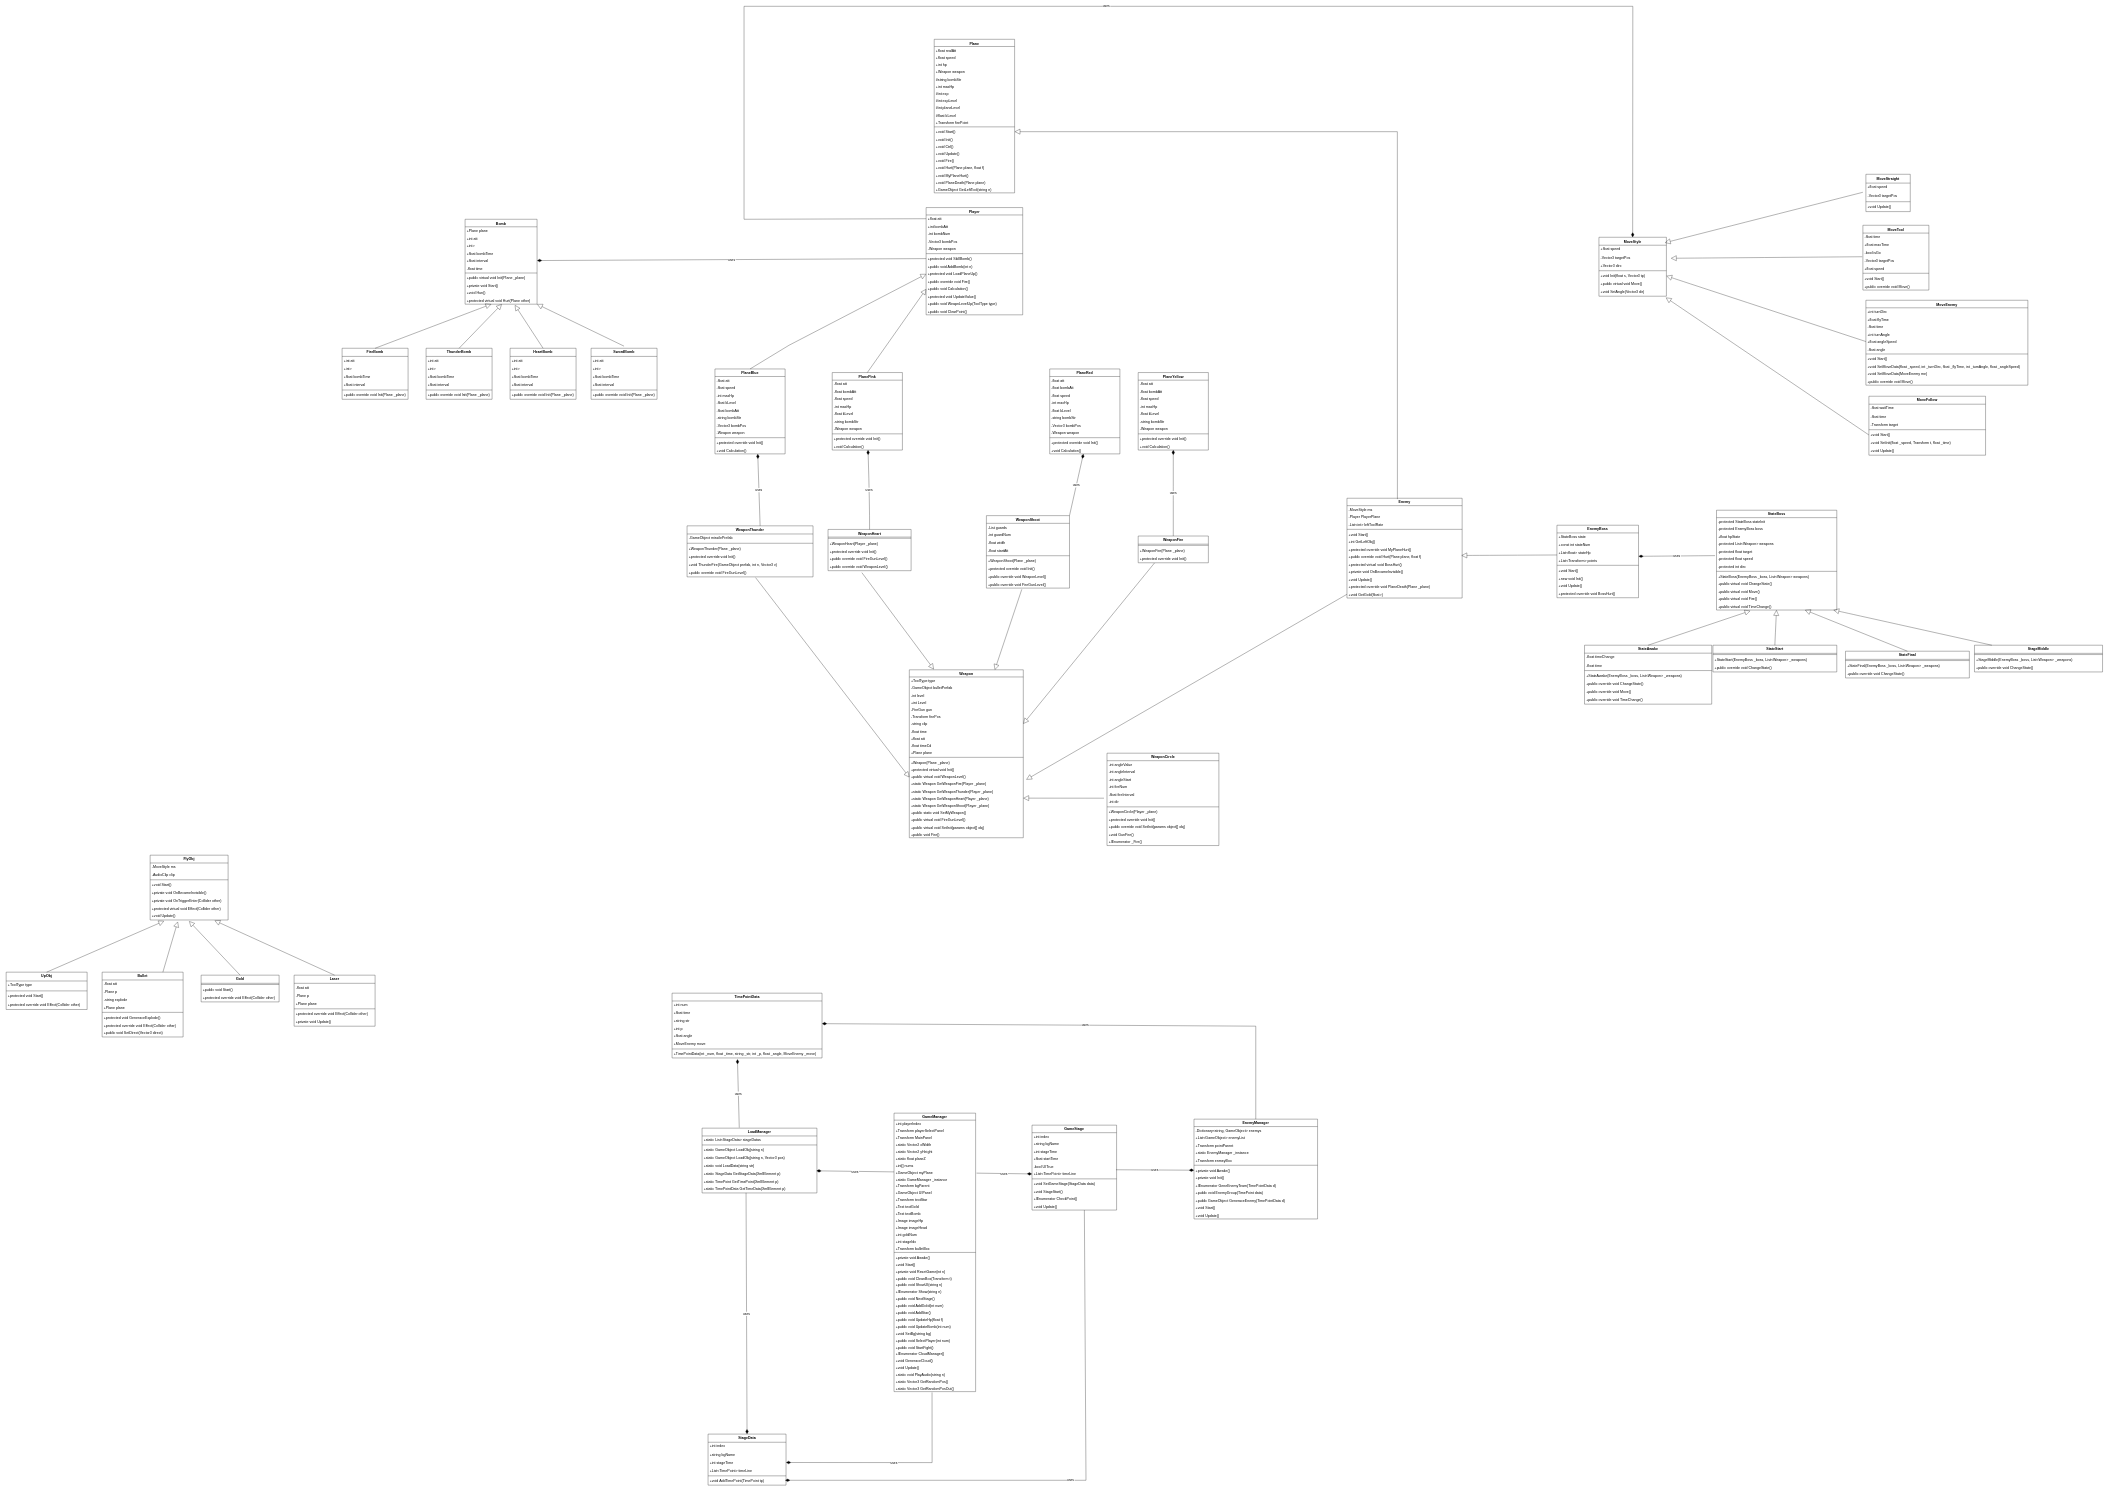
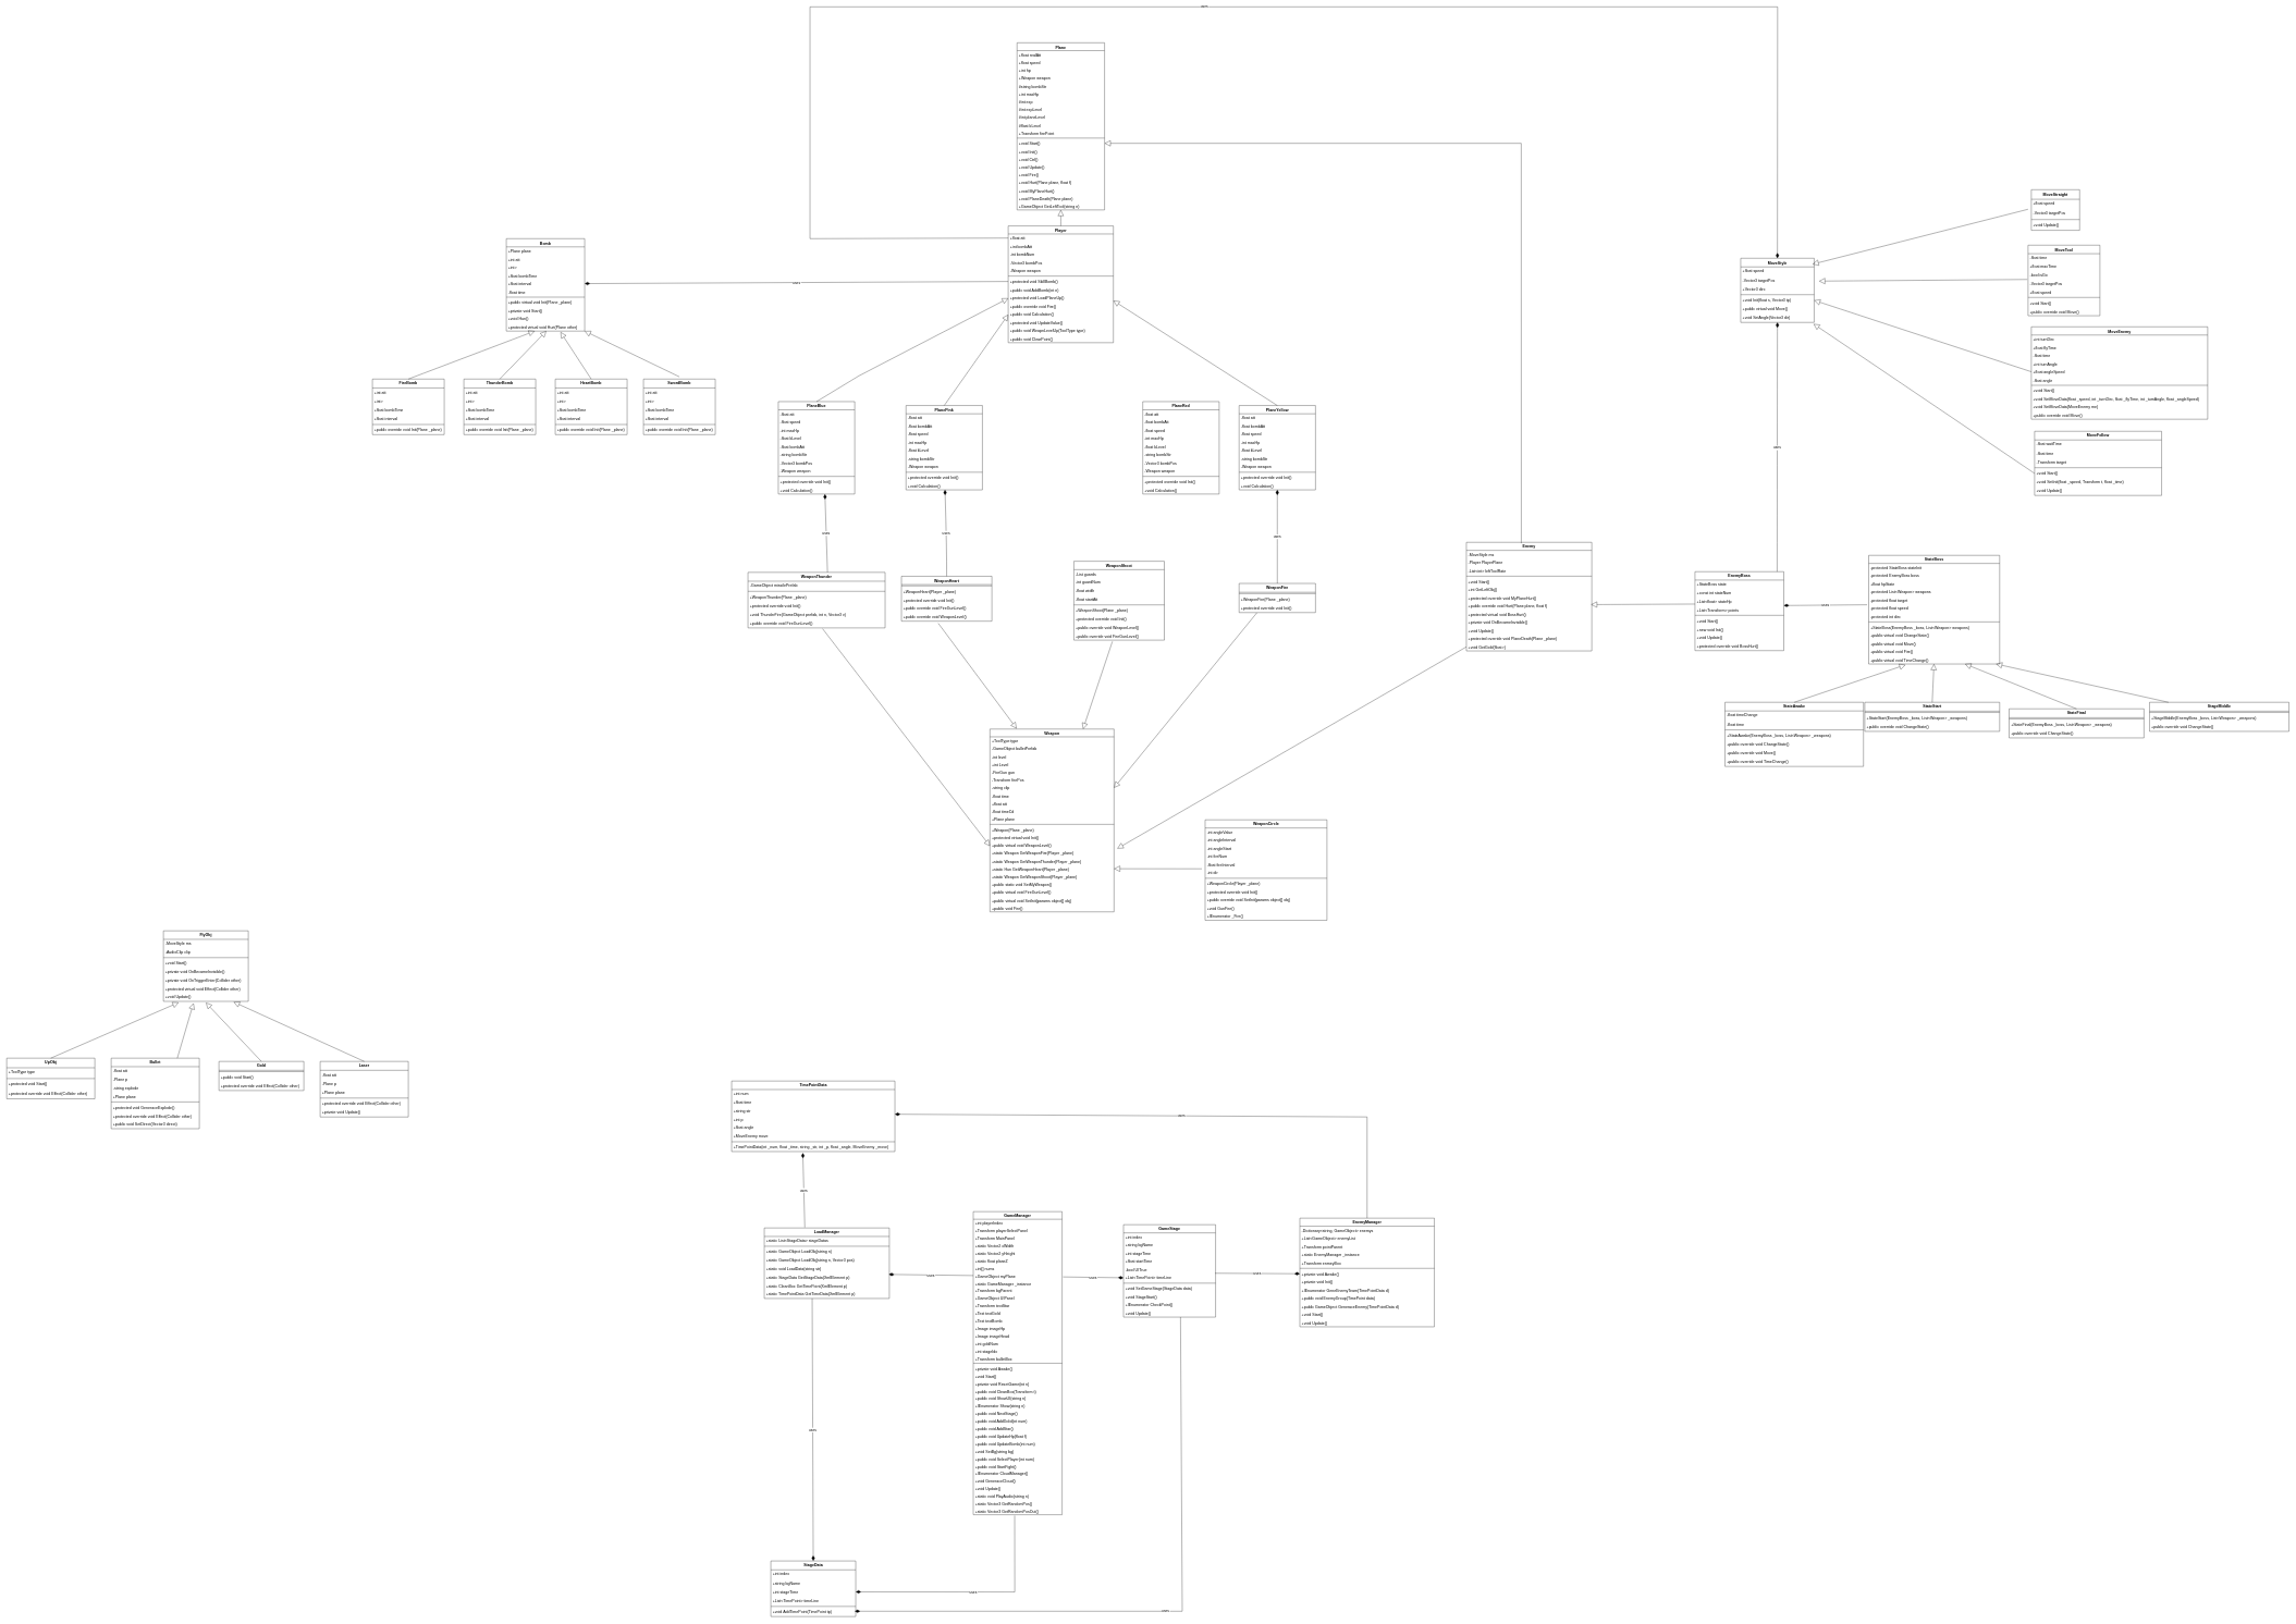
+ <mxCell id="136" value="" style="curved=1;startArrow=block;startSize=16;startFill=0;endArrow=none;exitX=0.5;exitY=1;entryX=0.5;entryY=0;rounded=0;" edge="1" parent="1" source="2" target="24"><mxGeometry relative="1" as="geometry"><Array as="points" /></mxGeometry></mxCell>
+ <mxCell id="139" value="" style="curved=0;startArrow=block;startSize=16;startFill=0;endArrow=none;exitX=1;exitY=0.64;entryX=0.5;entryY=0;rounded=0;" edge="1" parent="1" source="24" target="74"><mxGeometry relative="1" as="geometry"><Array as="points" /></mxGeometry></mxCell>
+ <mxCell id="171" value="uses" style="curved=1;startArrow=diamondThin;startSize=14;startFill=1;endArrow=none;rounded=0;entryX=0.925;entryY=0.008;entryDx=0;entryDy=0;entryPerimeter=0;" edge="1" parent="1" source="170" target="173"><mxGeometry relative="1" as="geometry"><Array as="points" /><mxPoint x="5512" y="1002.74" as="sourcePoint" /><mxPoint x="5432" y="1740" as="targetPoint" /></mxGeometry></mxCell>
- <mxCell id="146" value="uses" style="curved=0;startArrow=diamondThin;startSize=14;startFill=1;endArrow=none;exitX=0.48;exitY=1;entryX=1;entryY=0;rounded=0;" edge="1" parent="1" source="62" target="122"><mxGeometry relative="1" as="geometry"><Array as="points" /></mxGeometry></mxCell>
- <mxCell id="103" value="+static Weapon GetWeaponHeart(Player _plane)" style="text;strokeColor=none;fillColor=none;align=left;verticalAlign=top;spacingLeft=4;spacingRight=4;overflow=hidden;rotatable=0;points=[[0,0.5],[1,0.5]];portConstraint=eastwest;" vertex="1" parent="85"><mxGeometry y="415.841" width="380" height="24" as="geometry" /></mxCell>
+ <mxCell id="103" value="+static Hun GetWeaponHeart(Player _plane)" style="text;strokeColor=none;fillColor=none;align=left;verticalAlign=top;spacingLeft=4;spacingRight=4;overflow=hidden;rotatable=0;points=[[0,0.5],[1,0.5]];portConstraint=eastwest;" vertex="1" parent="85"><mxGeometry y="415.841" width="380" height="24" as="geometry" /></mxCell>
- <mxCell id="396" value="+static TimePoint GetTimePoint(XmlElement p)" style="text;strokeColor=none;fillColor=none;align=left;verticalAlign=top;spacingLeft=4;spacingRight=4;overflow=hidden;rotatable=0;points=[[0,0.5],[1,0.5]];portConstraint=eastwest;" vertex="1" parent="389"><mxGeometry y="164.042" width="383" height="26" as="geometry" /></mxCell>
+ <mxCell id="396" value="+static CleanBox GetTimePoint(XmlElement p)" style="text;strokeColor=none;fillColor=none;align=left;verticalAlign=top;spacingLeft=4;spacingRight=4;overflow=hidden;rotatable=0;points=[[0,0.5],[1,0.5]];portConstraint=eastwest;" vertex="1" parent="389"><mxGeometry y="164.042" width="383" height="26" as="geometry" /></mxCell>
